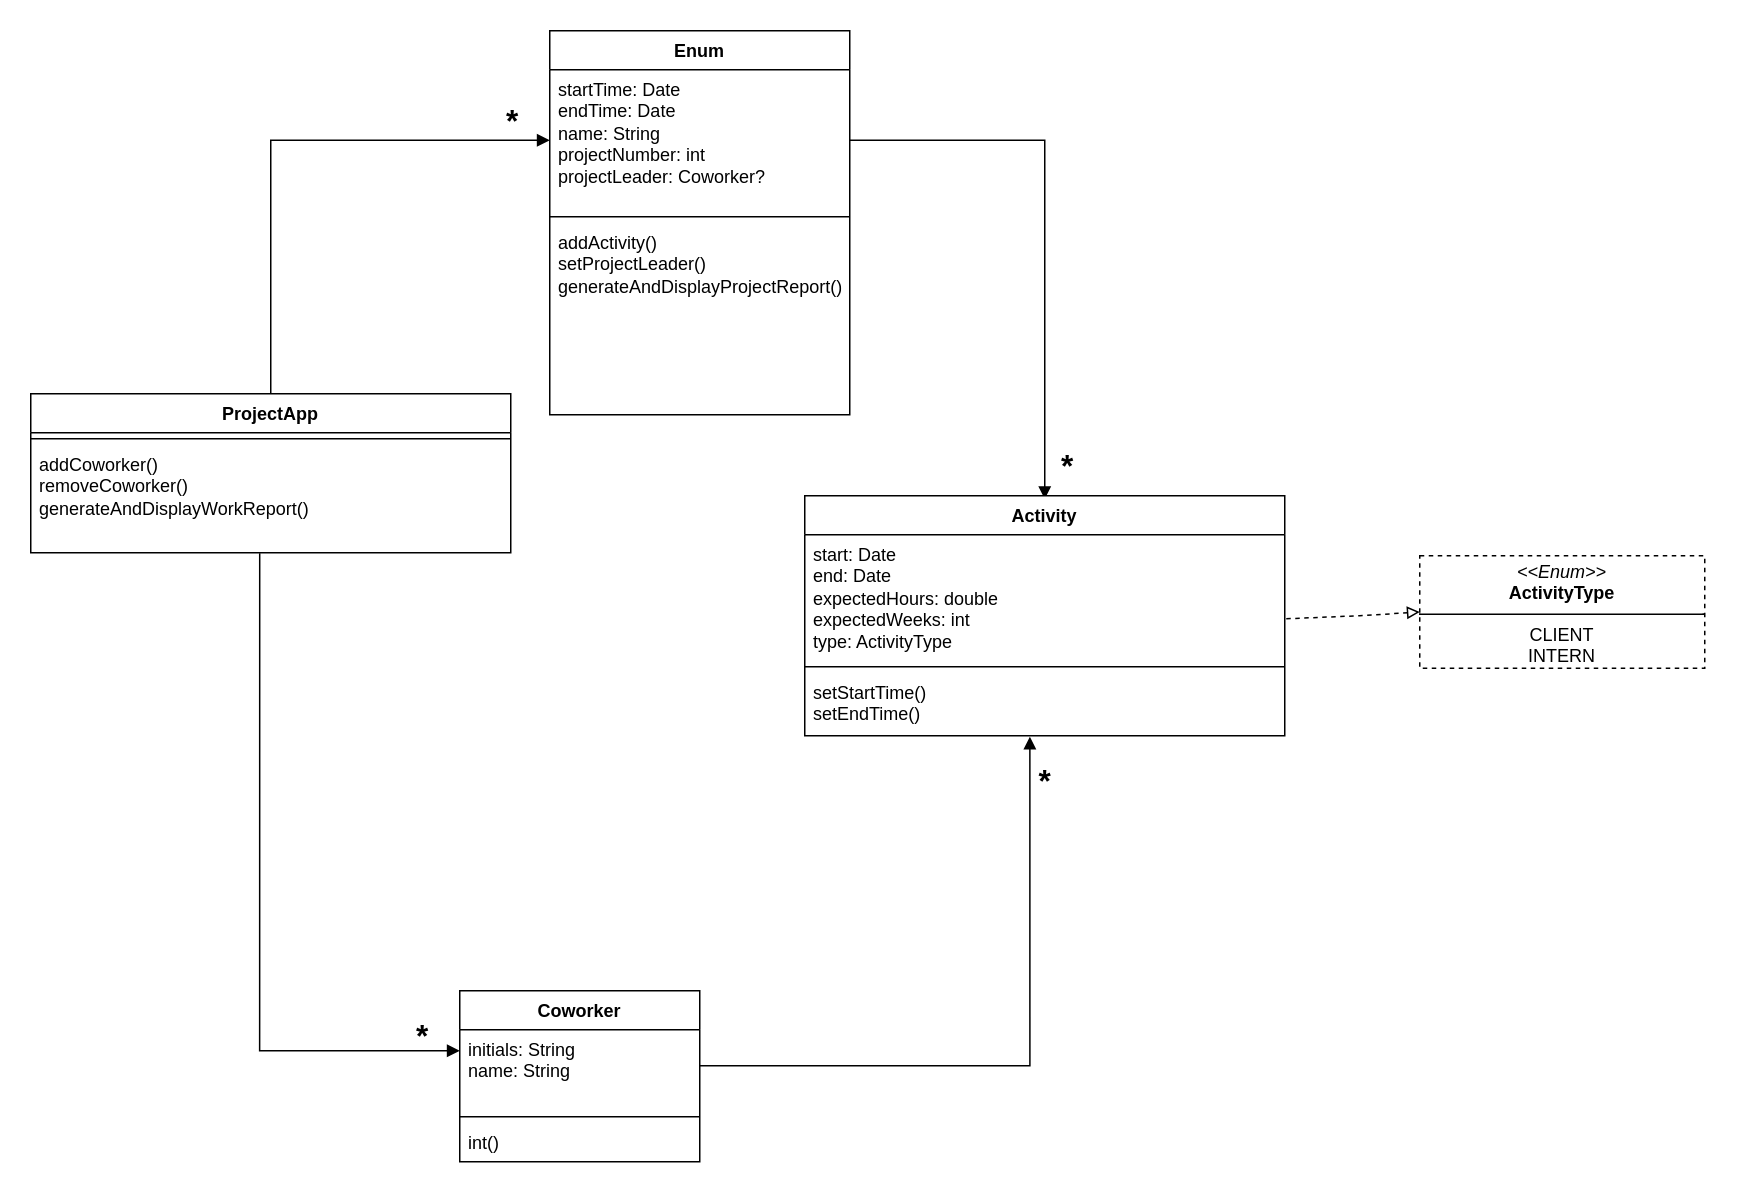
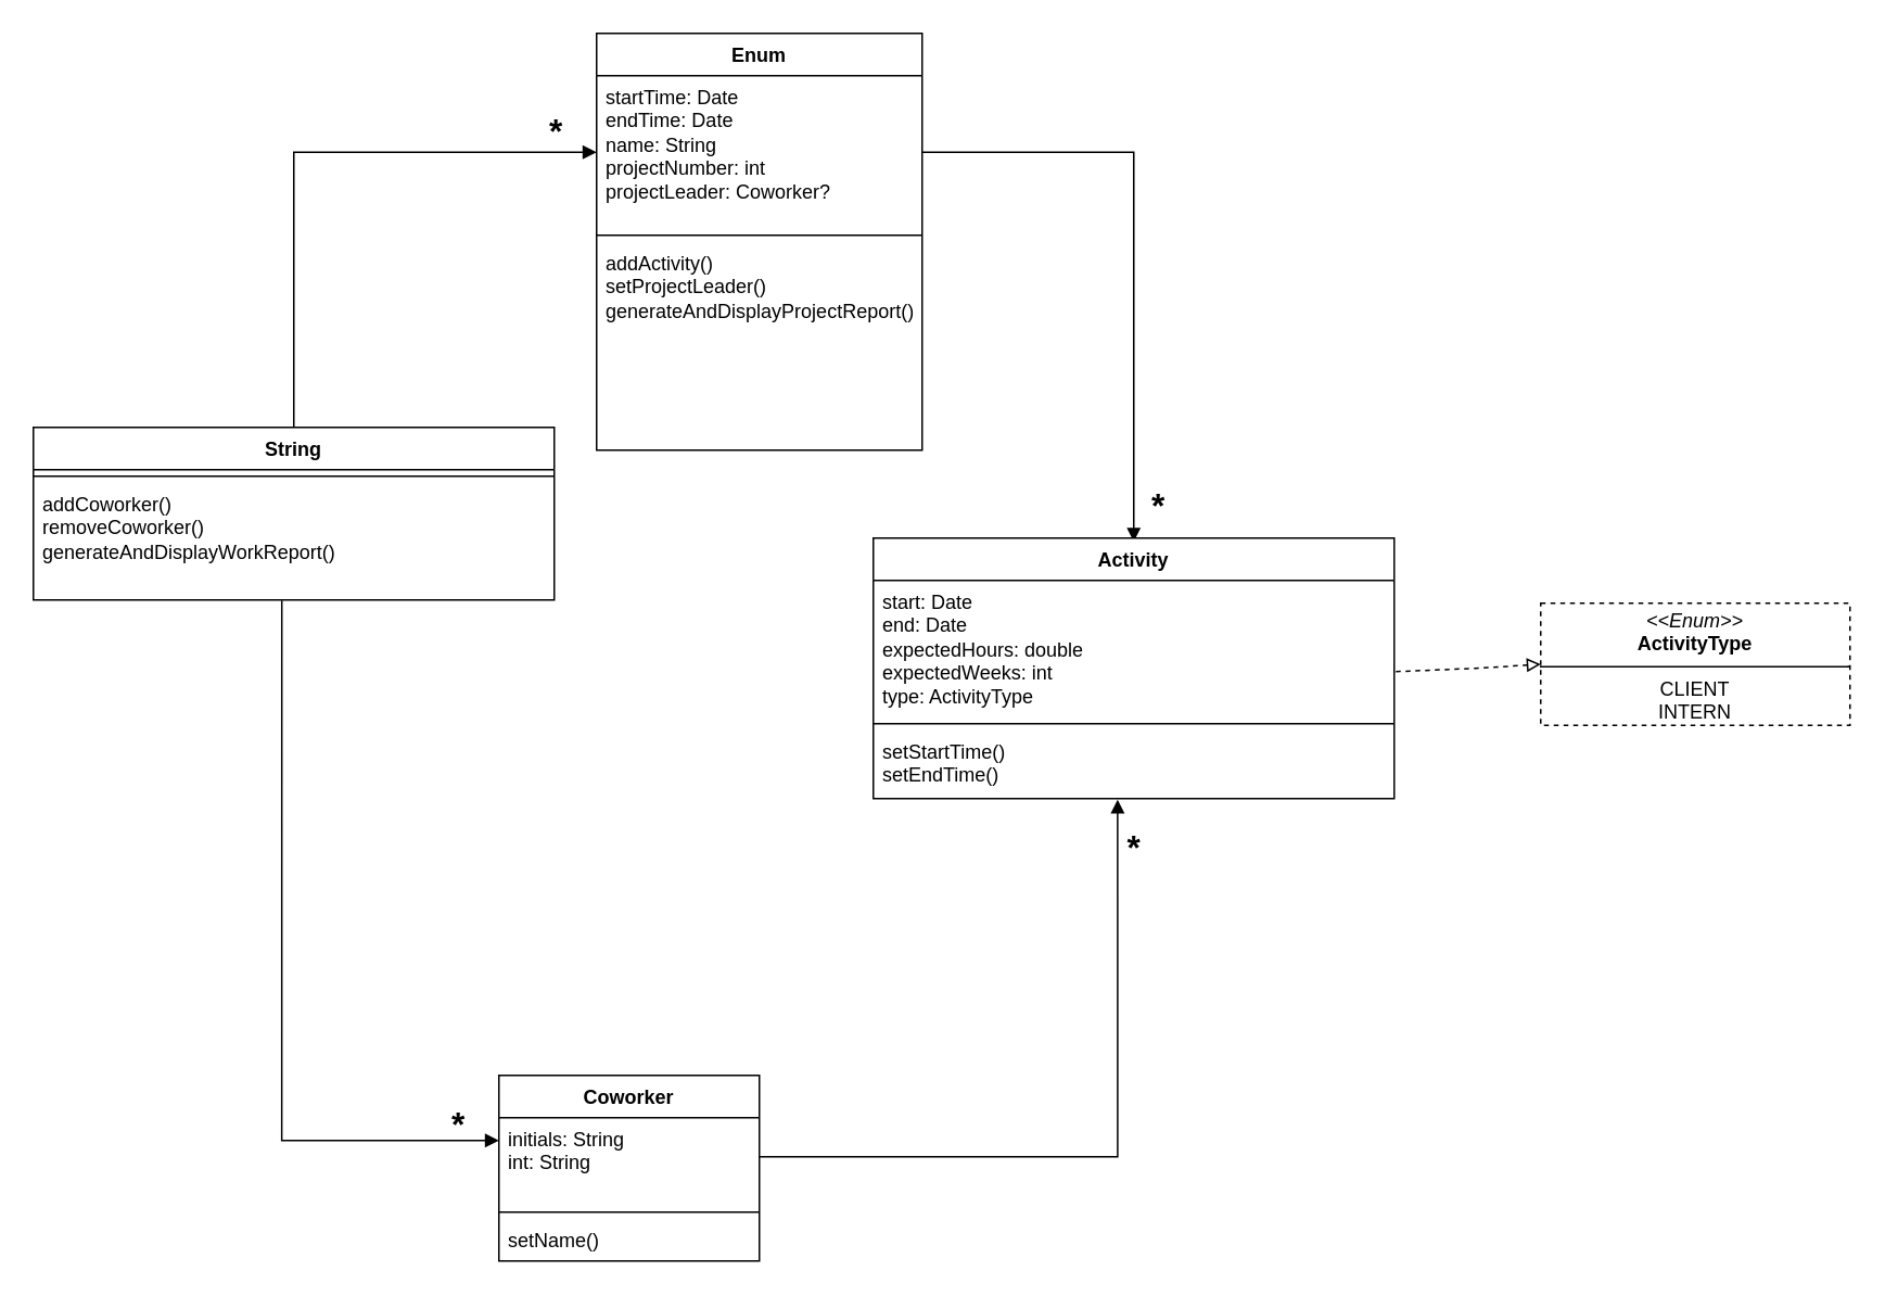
- <mxCell id="2" value="ProjectApp" style="swimlane;fontStyle=1;align=center;verticalAlign=top;childLayout=stackLayout;horizontal=1;startSize=26;horizontalStack=0;resizeParent=1;resizeParentMax=0;resizeLast=0;collapsible=1;marginBottom=0;whiteSpace=wrap;html=1;" vertex="1" parent="1"><mxGeometry x="20" y="262" width="320" height="106" as="geometry" /></mxCell>
+ <mxCell id="2" value="String" style="swimlane;fontStyle=1;align=center;verticalAlign=top;childLayout=stackLayout;horizontal=1;startSize=26;horizontalStack=0;resizeParent=1;resizeParentMax=0;resizeLast=0;collapsible=1;marginBottom=0;whiteSpace=wrap;html=1;" vertex="1" parent="1"><mxGeometry x="20" y="262" width="320" height="106" as="geometry" /></mxCell>
- <mxCell id="10" value="initials: String&lt;div&gt;name: String&lt;/div&gt;" style="text;strokeColor=none;fillColor=none;align=left;verticalAlign=top;spacingLeft=4;spacingRight=4;overflow=hidden;rotatable=0;points=[[0,0.5],[1,0.5]];portConstraint=eastwest;whiteSpace=wrap;html=1;" vertex="1" parent="9"><mxGeometry y="26" width="160" height="54" as="geometry" /></mxCell>
+ <mxCell id="10" value="initials: String&lt;div&gt;int: String&lt;/div&gt;" style="text;strokeColor=none;fillColor=none;align=left;verticalAlign=top;spacingLeft=4;spacingRight=4;overflow=hidden;rotatable=0;points=[[0,0.5],[1,0.5]];portConstraint=eastwest;whiteSpace=wrap;html=1;" vertex="1" parent="9"><mxGeometry y="26" width="160" height="54" as="geometry" /></mxCell>
- <mxCell id="12" value="int()" style="text;strokeColor=none;fillColor=none;align=left;verticalAlign=top;spacingLeft=4;spacingRight=4;overflow=hidden;rotatable=0;points=[[0,0.5],[1,0.5]];portConstraint=eastwest;whiteSpace=wrap;html=1;" vertex="1" parent="9"><mxGeometry y="88" width="160" height="26" as="geometry" /></mxCell>
+ <mxCell id="12" value="setName()" style="text;strokeColor=none;fillColor=none;align=left;verticalAlign=top;spacingLeft=4;spacingRight=4;overflow=hidden;rotatable=0;points=[[0,0.5],[1,0.5]];portConstraint=eastwest;whiteSpace=wrap;html=1;" vertex="1" parent="9"><mxGeometry y="88" width="160" height="26" as="geometry" /></mxCell>
